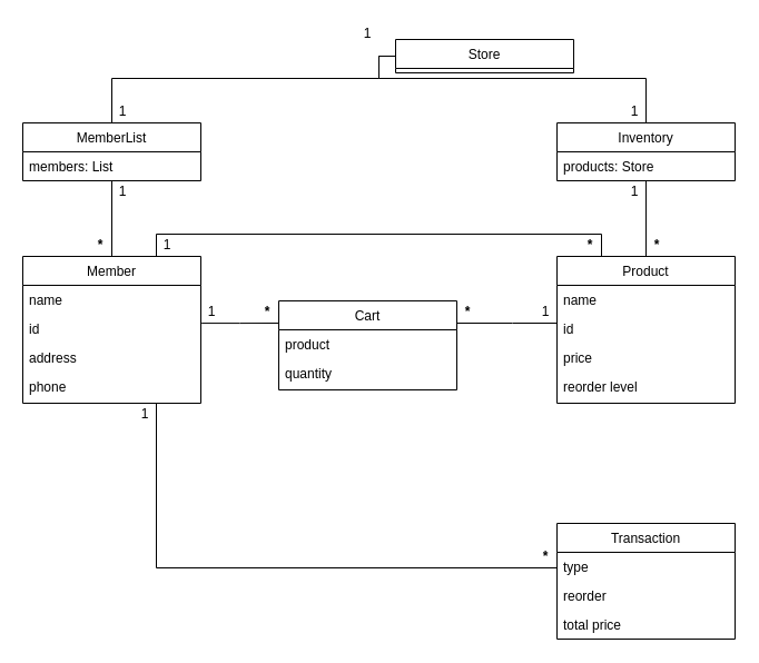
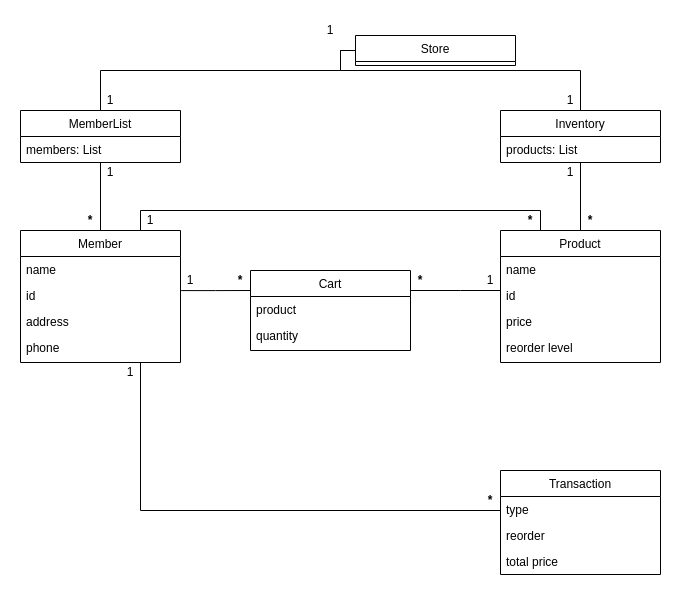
- <mxCell id="10" value="products: Store" style="text;align=left;verticalAlign=top;spacingLeft=4;spacingRight=4;overflow=hidden;rotatable=0;points=[[0,0.5],[1,0.5]];portConstraint=eastwest;" vertex="1" parent="9"><mxGeometry y="26" width="160" height="26" as="geometry" /></mxCell>
+ <mxCell id="10" value="products: List" style="text;align=left;verticalAlign=top;spacingLeft=4;spacingRight=4;overflow=hidden;rotatable=0;points=[[0,0.5],[1,0.5]];portConstraint=eastwest;" vertex="1" parent="9"><mxGeometry y="26" width="160" height="26" as="geometry" /></mxCell>
